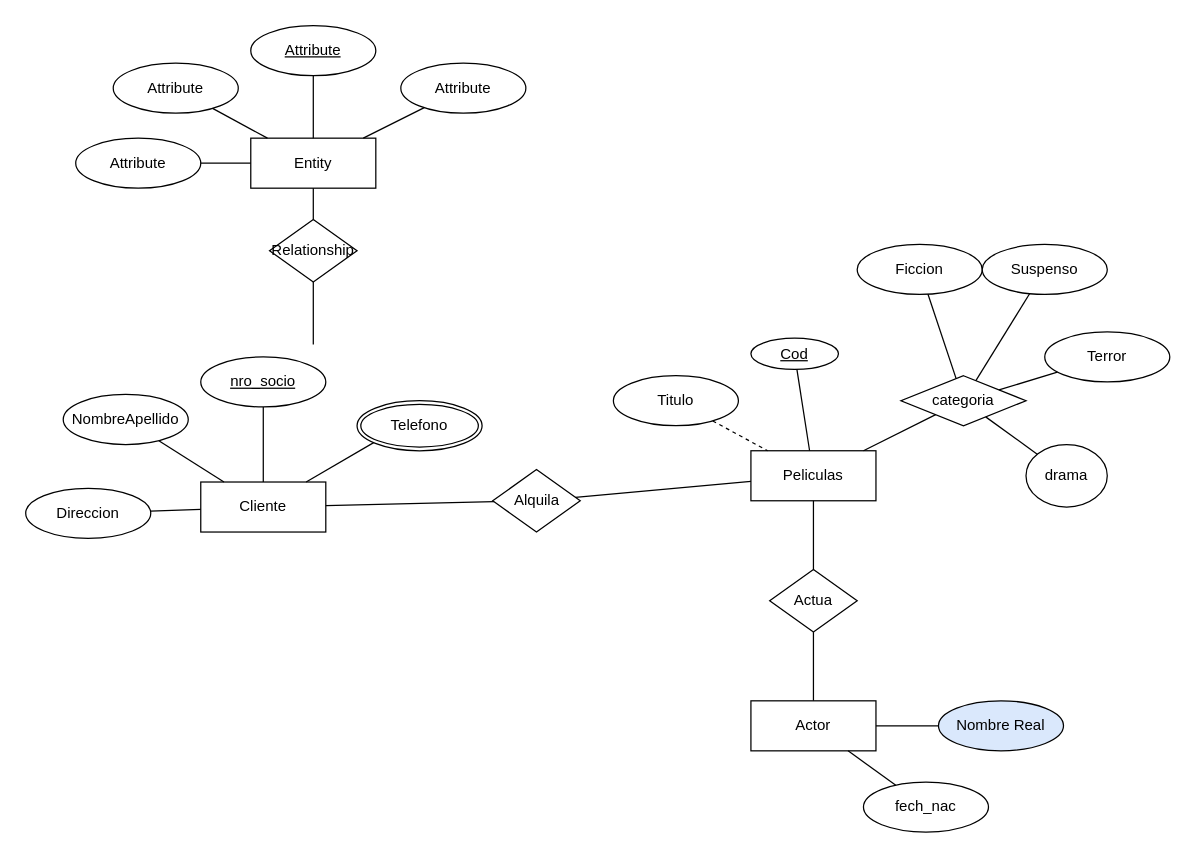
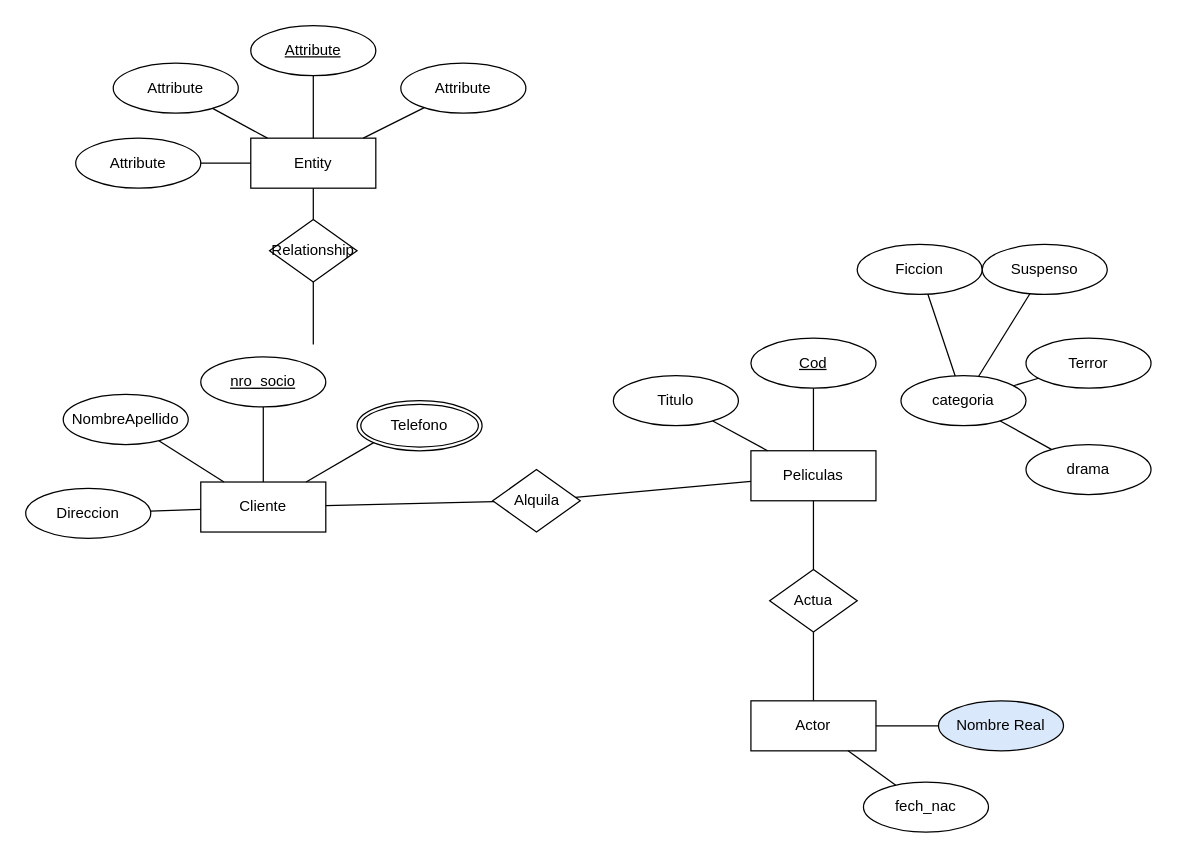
- <mxCell id="16" value="Cod" style="ellipse;whiteSpace=wrap;html=1;align=center;fontStyle=4;" vertex="1" parent="1"><mxGeometry x="600" y="270" width="70" height="25" as="geometry" /></mxCell>
+ <mxCell id="16" value="Cod" style="ellipse;whiteSpace=wrap;html=1;align=center;fontStyle=4;" vertex="1" parent="1"><mxGeometry x="600" y="270" width="100" height="40" as="geometry" /></mxCell>
- <mxCell id="28" value="Terror" style="ellipse;whiteSpace=wrap;html=1;align=center;" vertex="1" parent="1"><mxGeometry x="835" y="265" width="100" height="40" as="geometry" /></mxCell>
+ <mxCell id="28" value="Terror" style="ellipse;whiteSpace=wrap;html=1;align=center;" vertex="1" parent="1"><mxGeometry x="820" y="270" width="100" height="40" as="geometry" /></mxCell>
- <mxCell id="17" value="categoria" style="rhombus;whiteSpace=wrap;html=1;align=center;" vertex="1" parent="1"><mxGeometry x="720" y="300" width="100" height="40" as="geometry" /></mxCell>
+ <mxCell id="17" value="categoria" style="ellipse;whiteSpace=wrap;html=1;align=center;" vertex="1" parent="1"><mxGeometry x="720" y="300" width="100" height="40" as="geometry" /></mxCell>
- <mxCell id="20" value="" style="endArrow=none;html=1;rounded=0;" edge="1" parent="1" source="17" target="14"><mxGeometry relative="1" as="geometry"><mxPoint x="589.481" y="356.154" as="sourcePoint" /><mxPoint x="633.333" y="380" as="targetPoint" /></mxGeometry></mxCell>
- <mxCell id="18" value="" style="endArrow=none;html=1;rounded=0;dashed=1;" edge="1" parent="1" source="15" target="14"><mxGeometry relative="1" as="geometry"><mxPoint x="720" y="350" as="sourcePoint" /><mxPoint x="880" y="350" as="targetPoint" /></mxGeometry></mxCell>
+ <mxCell id="18" value="" style="endArrow=none;html=1;rounded=0;" edge="1" parent="1" source="15" target="14"><mxGeometry relative="1" as="geometry"><mxPoint x="720" y="350" as="sourcePoint" /><mxPoint x="880" y="350" as="targetPoint" /></mxGeometry></mxCell>
- <mxCell id="30" value="drama" style="ellipse;whiteSpace=wrap;html=1;align=center;" vertex="1" parent="1"><mxGeometry x="820" y="355" width="65" height="50" as="geometry" /></mxCell>
+ <mxCell id="30" value="drama" style="ellipse;whiteSpace=wrap;html=1;align=center;" vertex="1" parent="1"><mxGeometry x="820" y="355" width="100" height="40" as="geometry" /></mxCell>
